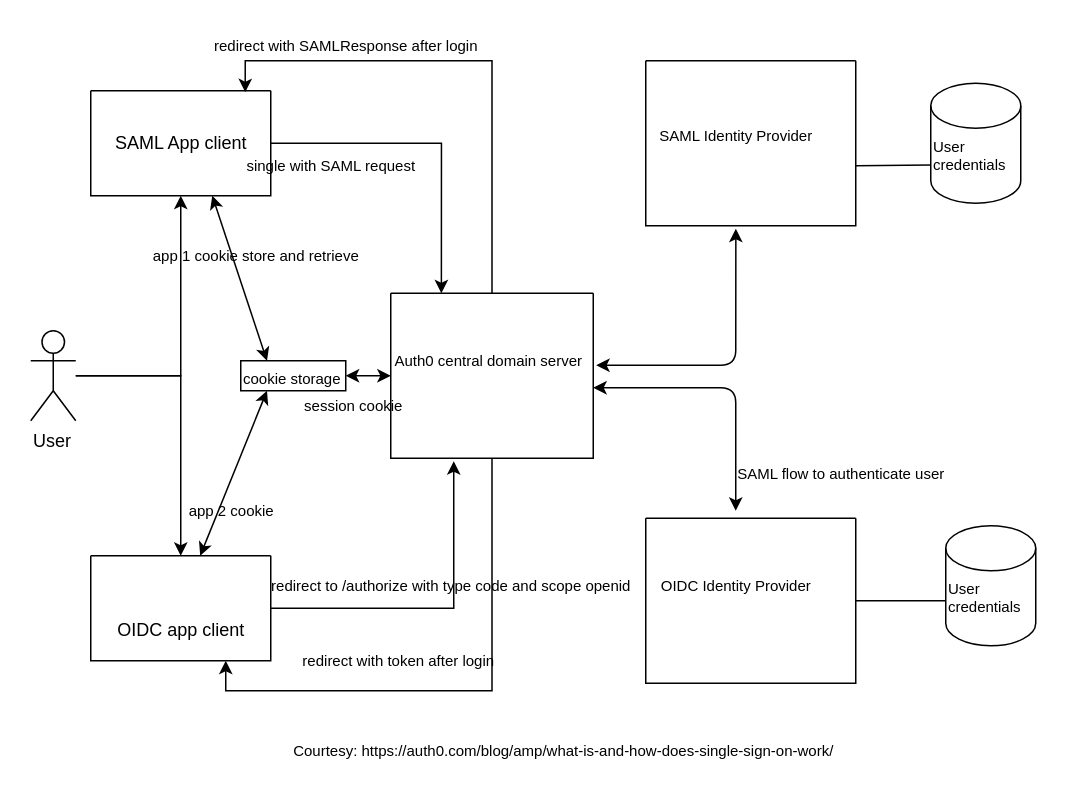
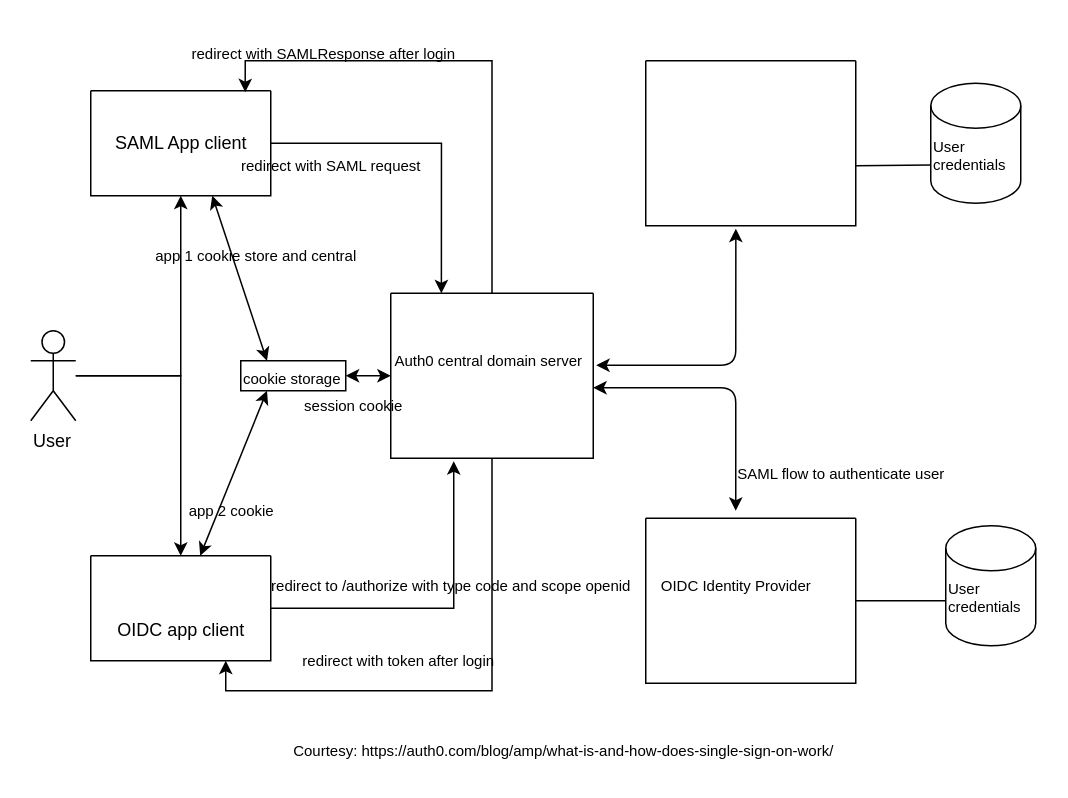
- <mxCell id="16" value="redirect with SAMLResponse after login" style="text;html=1;align=center;verticalAlign=middle;resizable=0;points=[];autosize=1;strokeColor=none;fontSize=10;" parent="1" vertex="1"><mxGeometry x="135" y="20" width="190" height="20" as="geometry" /></mxCell>
+ <mxCell id="16" value="redirect with SAMLResponse after login" style="text;html=1;align=center;verticalAlign=middle;resizable=0;points=[];autosize=1;strokeColor=none;fontSize=10;" parent="1" vertex="1"><mxGeometry x="120" y="25" width="190" height="20" as="geometry" /></mxCell>
- <mxCell id="19" value="SAML Identity Provider" style="text;html=1;align=center;verticalAlign=middle;resizable=0;points=[];autosize=1;strokeColor=none;fontSize=10;" parent="1" vertex="1"><mxGeometry x="430" y="80" width="120" height="20" as="geometry" /></mxCell>
- <mxCell id="15" value="single with SAML request" style="text;html=1;align=center;verticalAlign=middle;resizable=0;points=[];autosize=1;strokeColor=none;fontSize=10;" parent="1" vertex="1"><mxGeometry x="150" y="100" width="140" height="20" as="geometry" /></mxCell>
+ <mxCell id="15" value="redirect with SAML request" style="text;html=1;align=center;verticalAlign=middle;resizable=0;points=[];autosize=1;strokeColor=none;fontSize=10;" parent="1" vertex="1"><mxGeometry x="150" y="100" width="140" height="20" as="geometry" /></mxCell>
- <mxCell id="34" value="app 1 cookie store and retrieve" style="text;html=1;align=center;verticalAlign=middle;resizable=0;points=[];autosize=1;strokeColor=none;fontSize=10;" parent="1" vertex="1"><mxGeometry x="95" y="160" width="150" height="20" as="geometry" /></mxCell>
+ <mxCell id="34" value="app 1 cookie store and central" style="text;html=1;align=center;verticalAlign=middle;resizable=0;points=[];autosize=1;strokeColor=none;fontSize=10;" parent="1" vertex="1"><mxGeometry x="95" y="160" width="150" height="20" as="geometry" /></mxCell>
